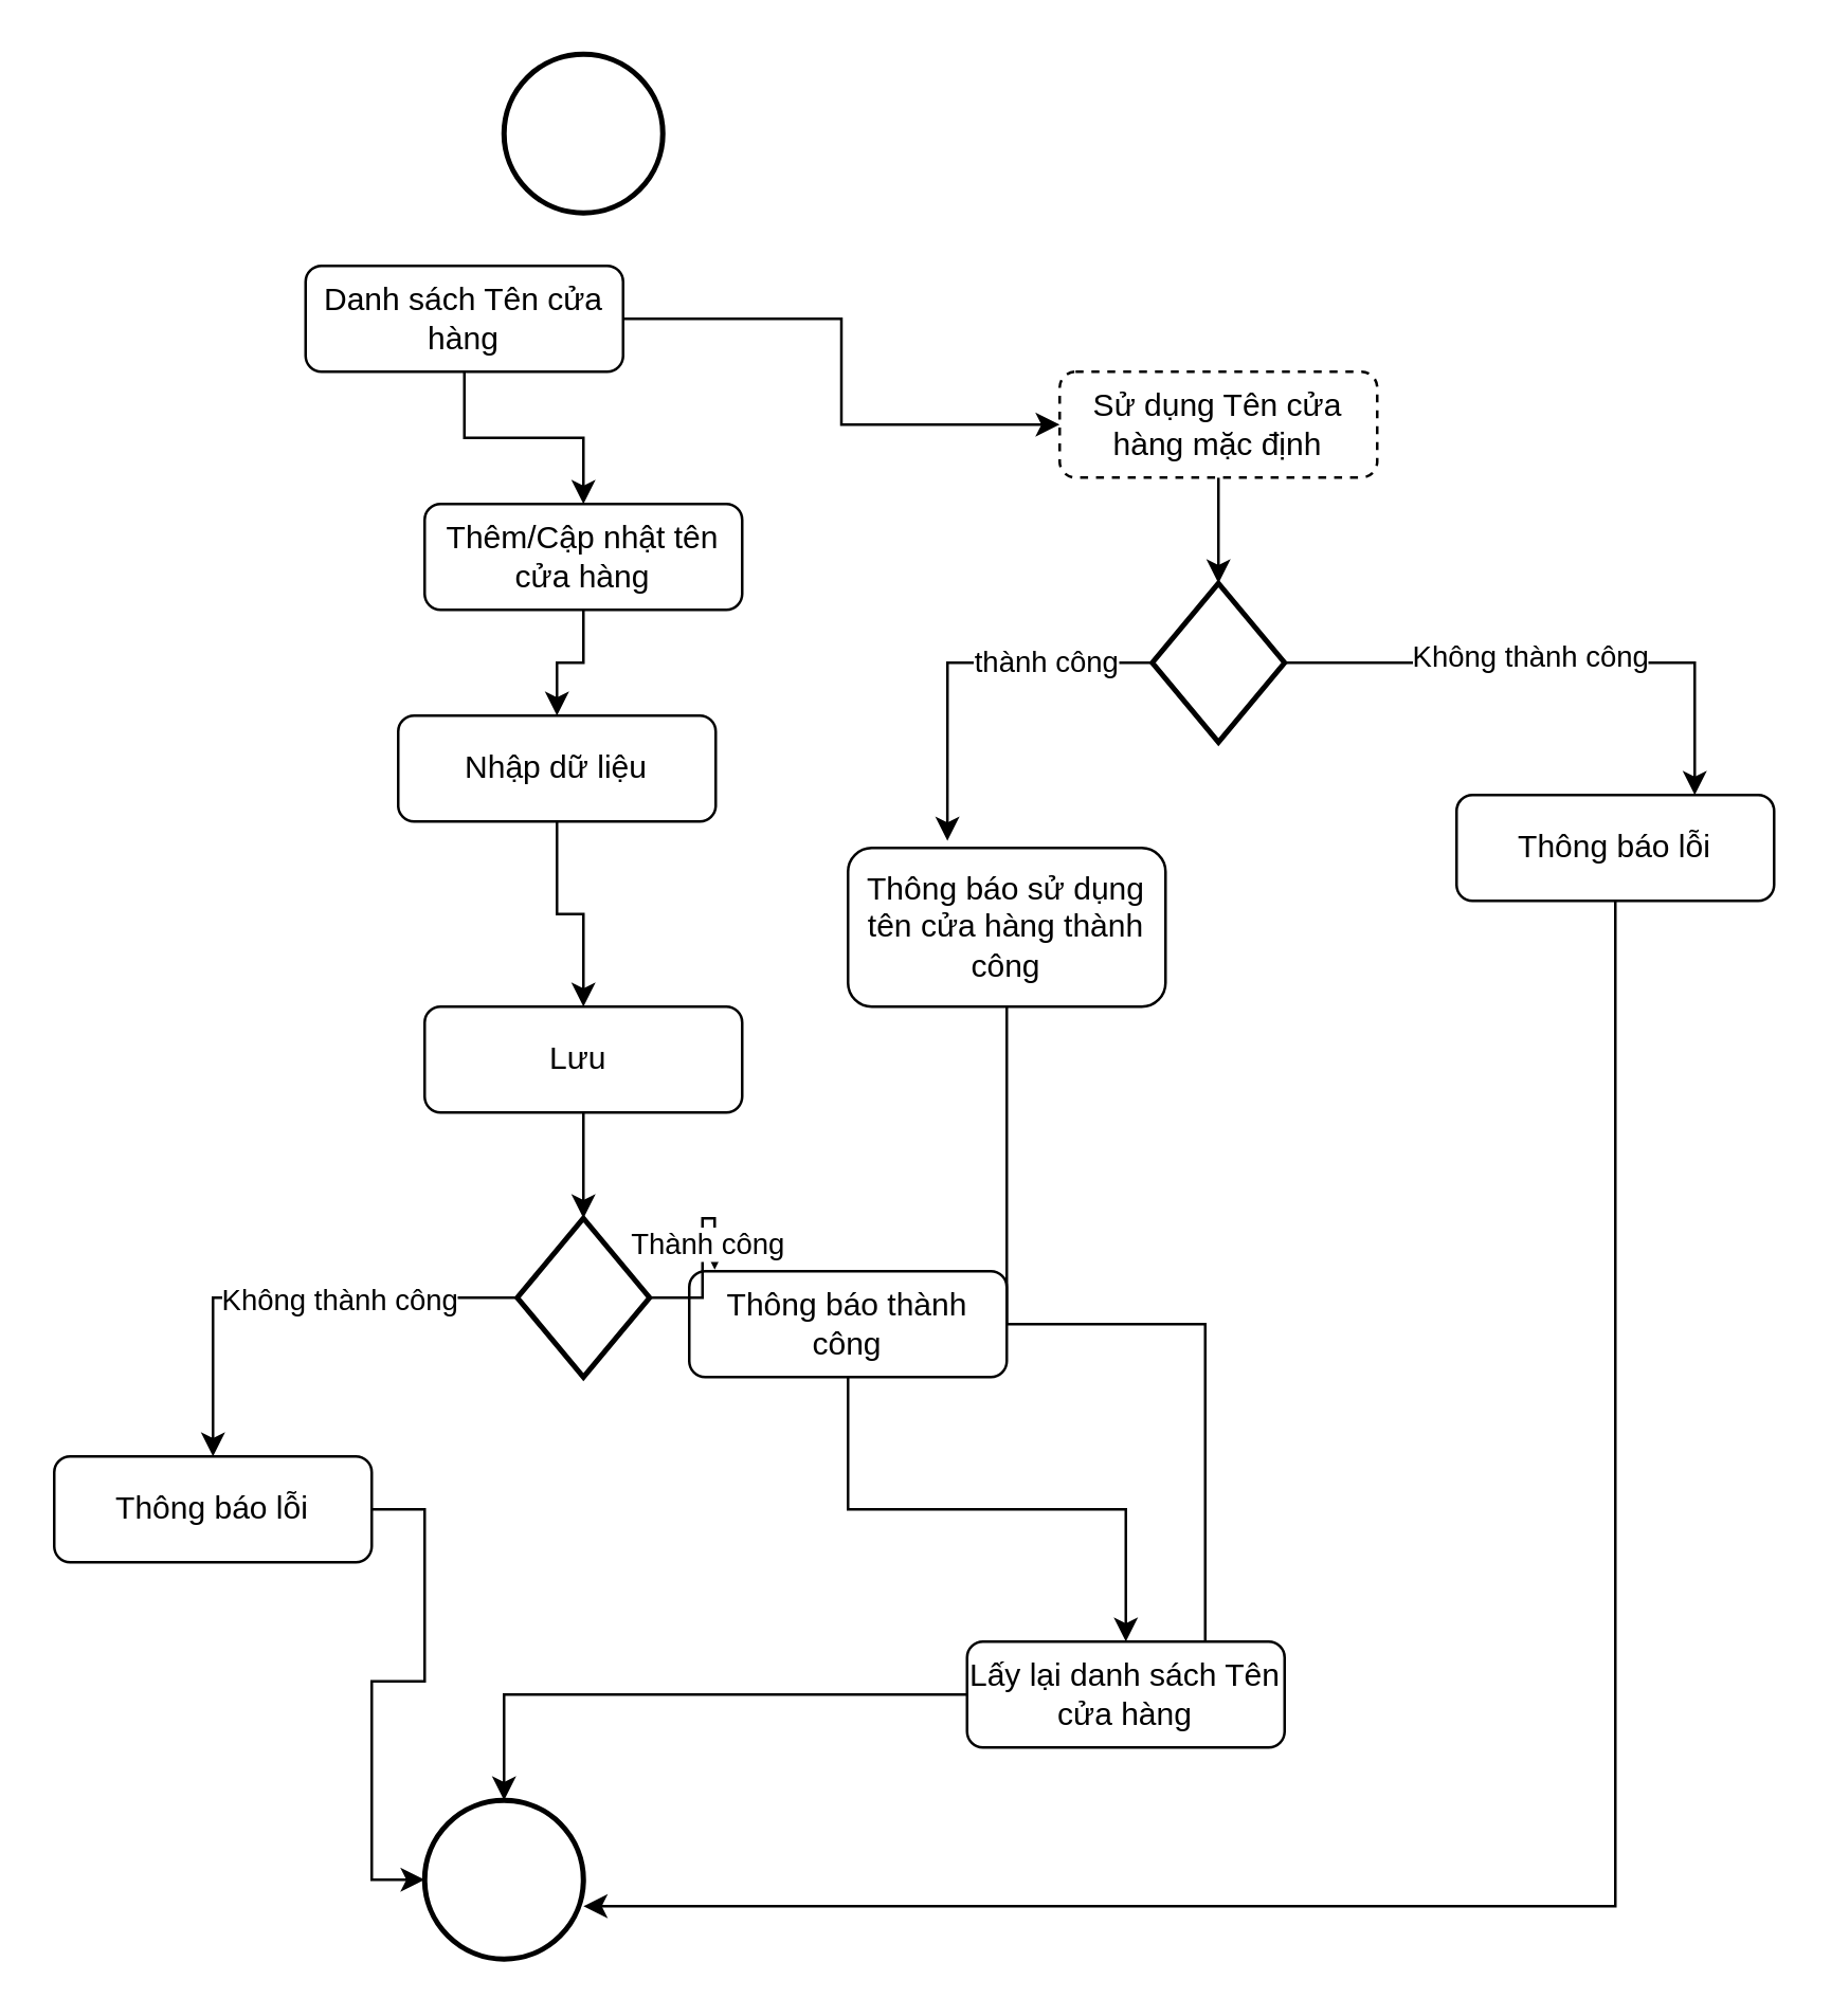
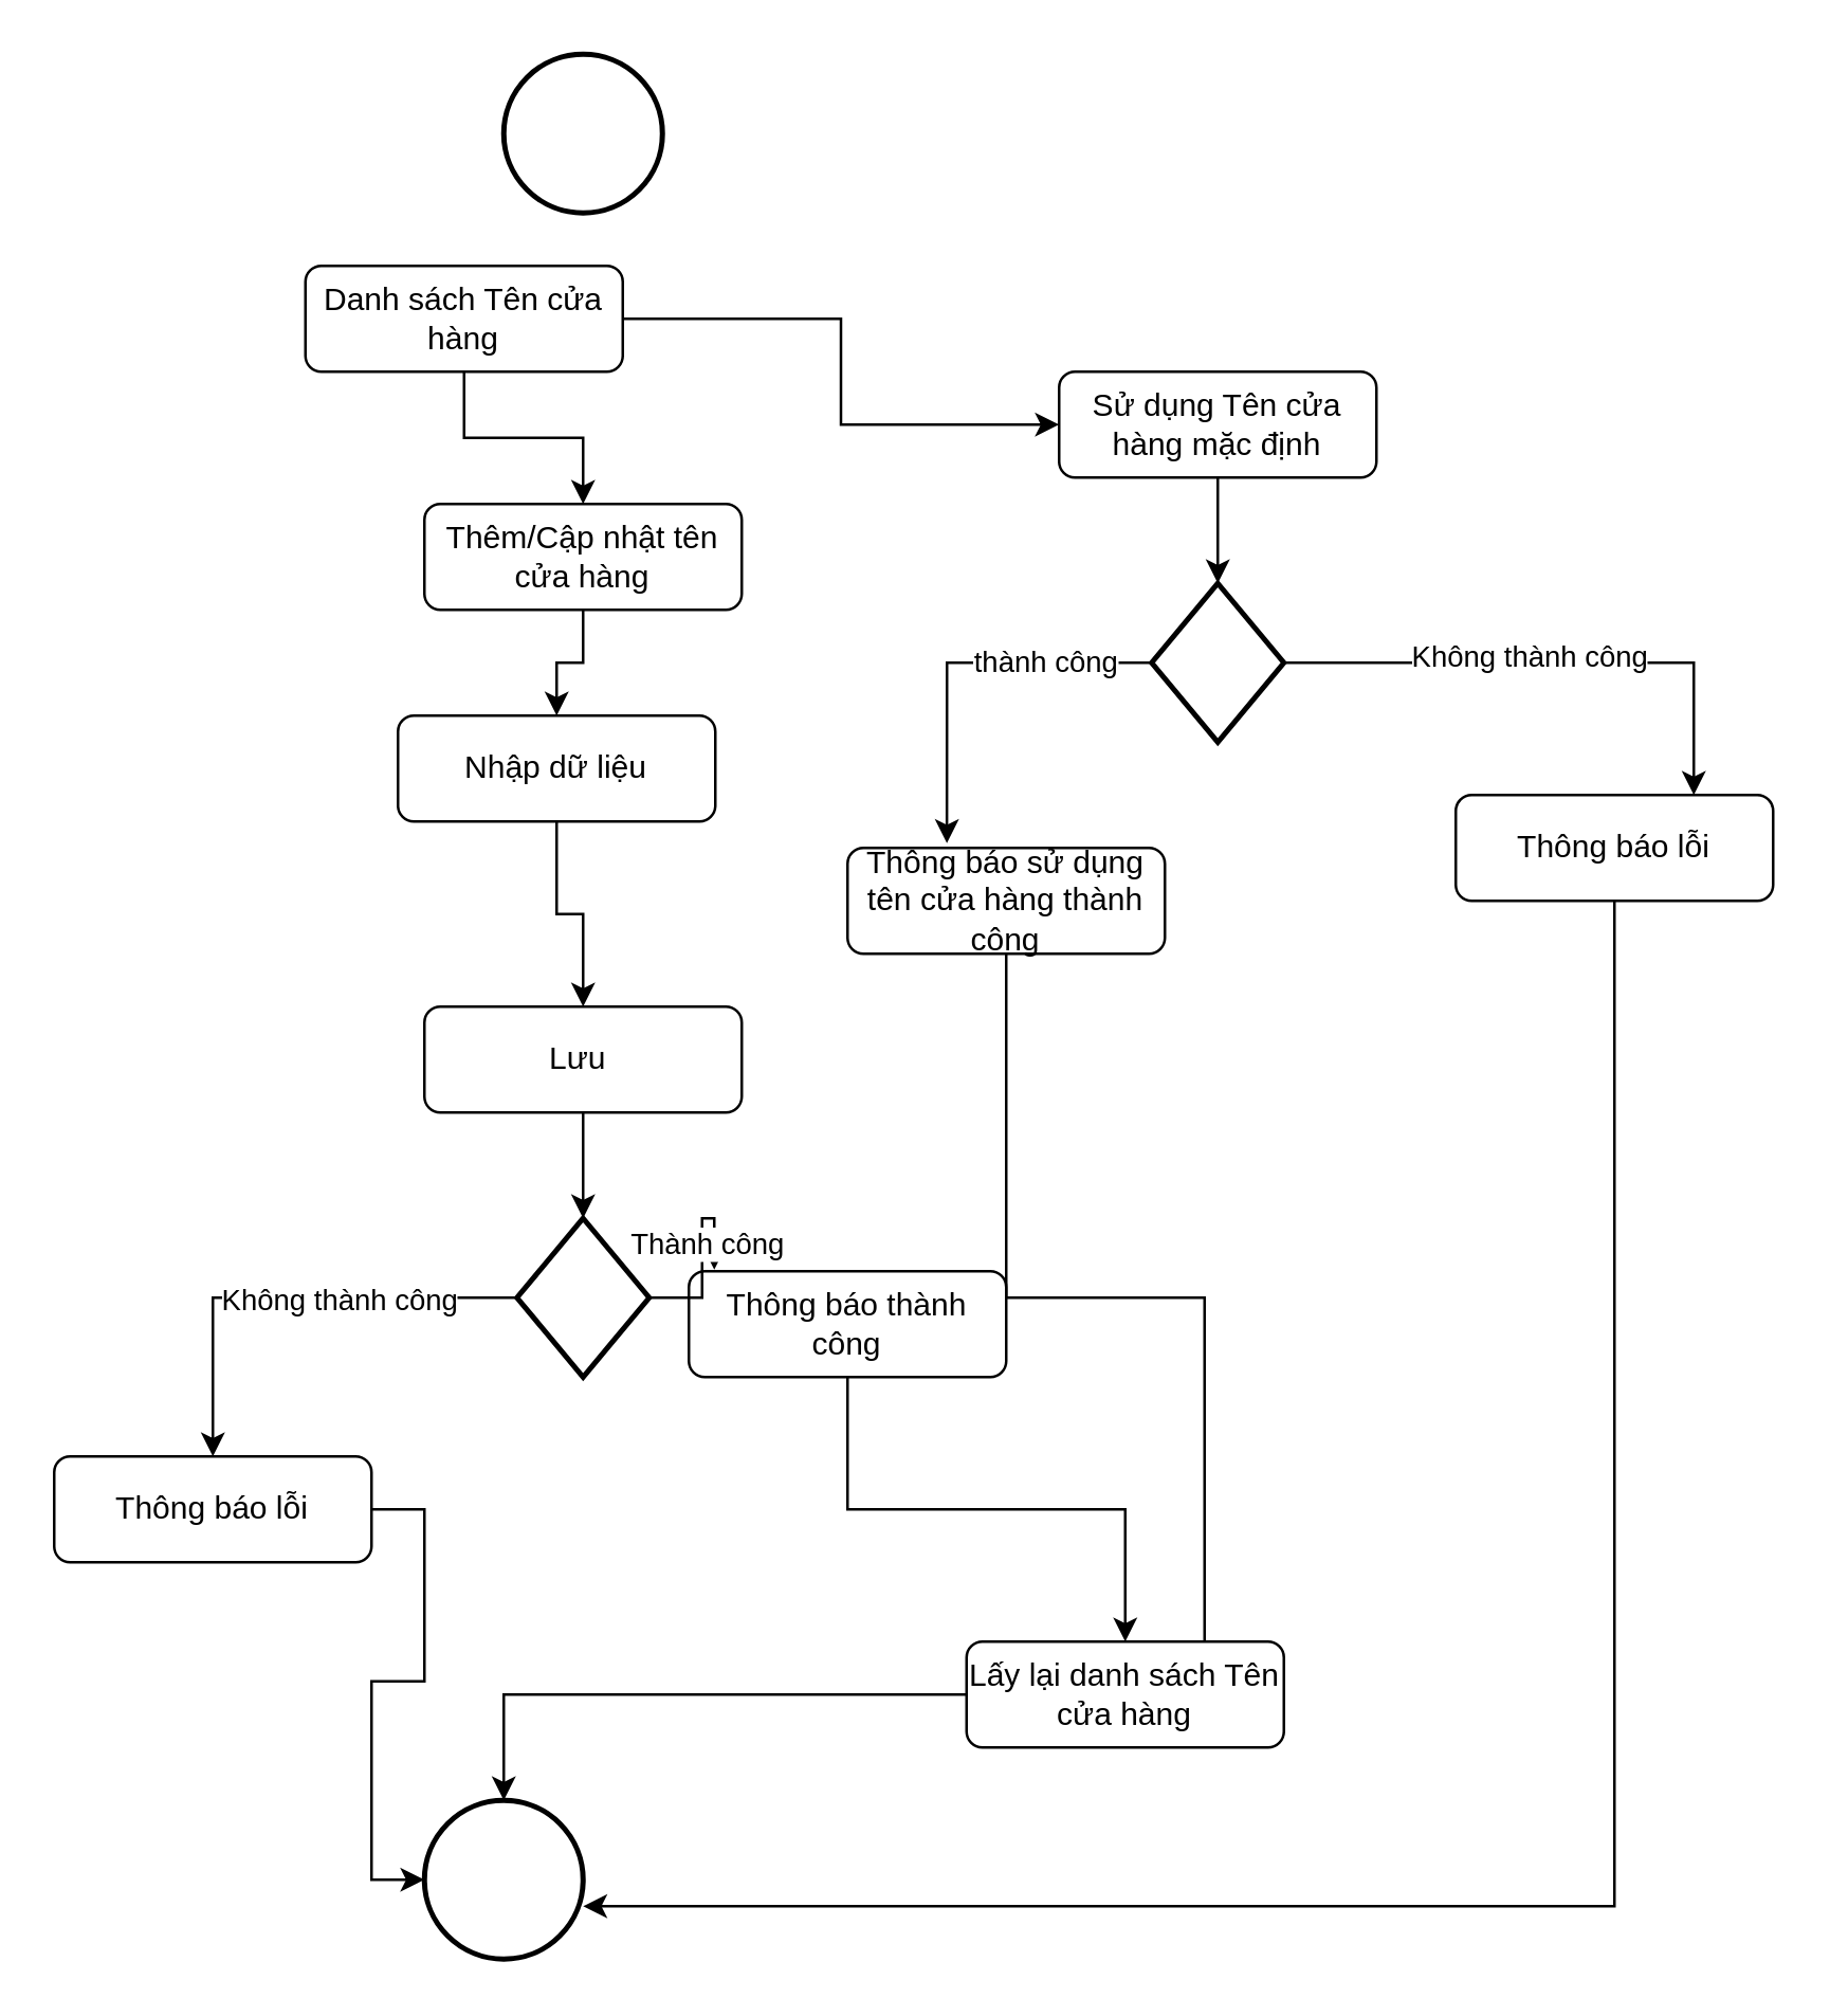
- <mxCell id="25" value="Sử dụng Tên cửa hàng mặc định" style="rounded=1;whiteSpace=wrap;html=1;dashed=1;" vertex="1" parent="1"><mxGeometry x="400" y="140" width="120" height="40" as="geometry" /></mxCell>
+ <mxCell id="25" value="Sử dụng Tên cửa hàng mặc định" style="rounded=1;whiteSpace=wrap;html=1;" vertex="1" parent="1"><mxGeometry x="400" y="140" width="120" height="40" as="geometry" /></mxCell>
- <mxCell id="30" value="Thông báo sử dụng tên cửa hàng thành công" style="rounded=1;whiteSpace=wrap;html=1;" vertex="1" parent="1"><mxGeometry x="320" y="320" width="120" height="60" as="geometry" /></mxCell>
+ <mxCell id="30" value="Thông báo sử dụng tên cửa hàng thành công" style="rounded=1;whiteSpace=wrap;html=1;" vertex="1" parent="1"><mxGeometry x="320" y="320" width="120" height="40" as="geometry" /></mxCell>
